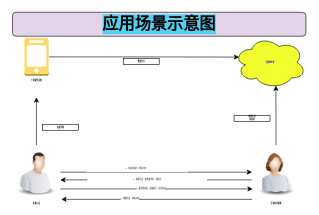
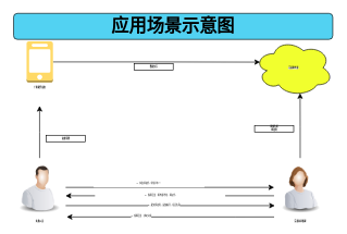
- <mxCell id="17" value="应用场景示意图" style="rounded=1;whiteSpace=wrap;html=1;fillColor=#e1d5e7;strokeColor=#000000;fontColor=#000000;fontSize=27;fontStyle=1;labelBackgroundColor=#52D2F2;" parent="1" vertex="1"><mxGeometry x="20" y="20" width="490" height="40" as="geometry" /></mxCell>
+ <mxCell id="17" value="应用场景示意图" style="rounded=1;whiteSpace=wrap;html=1;fillColor=#52D2F2;strokeColor=#000000;fontColor=#000000;fontSize=27;fontStyle=1;labelBackgroundColor=#52D2F2;" parent="1" vertex="1"><mxGeometry x="20" y="20" width="490" height="40" as="geometry" /></mxCell>
